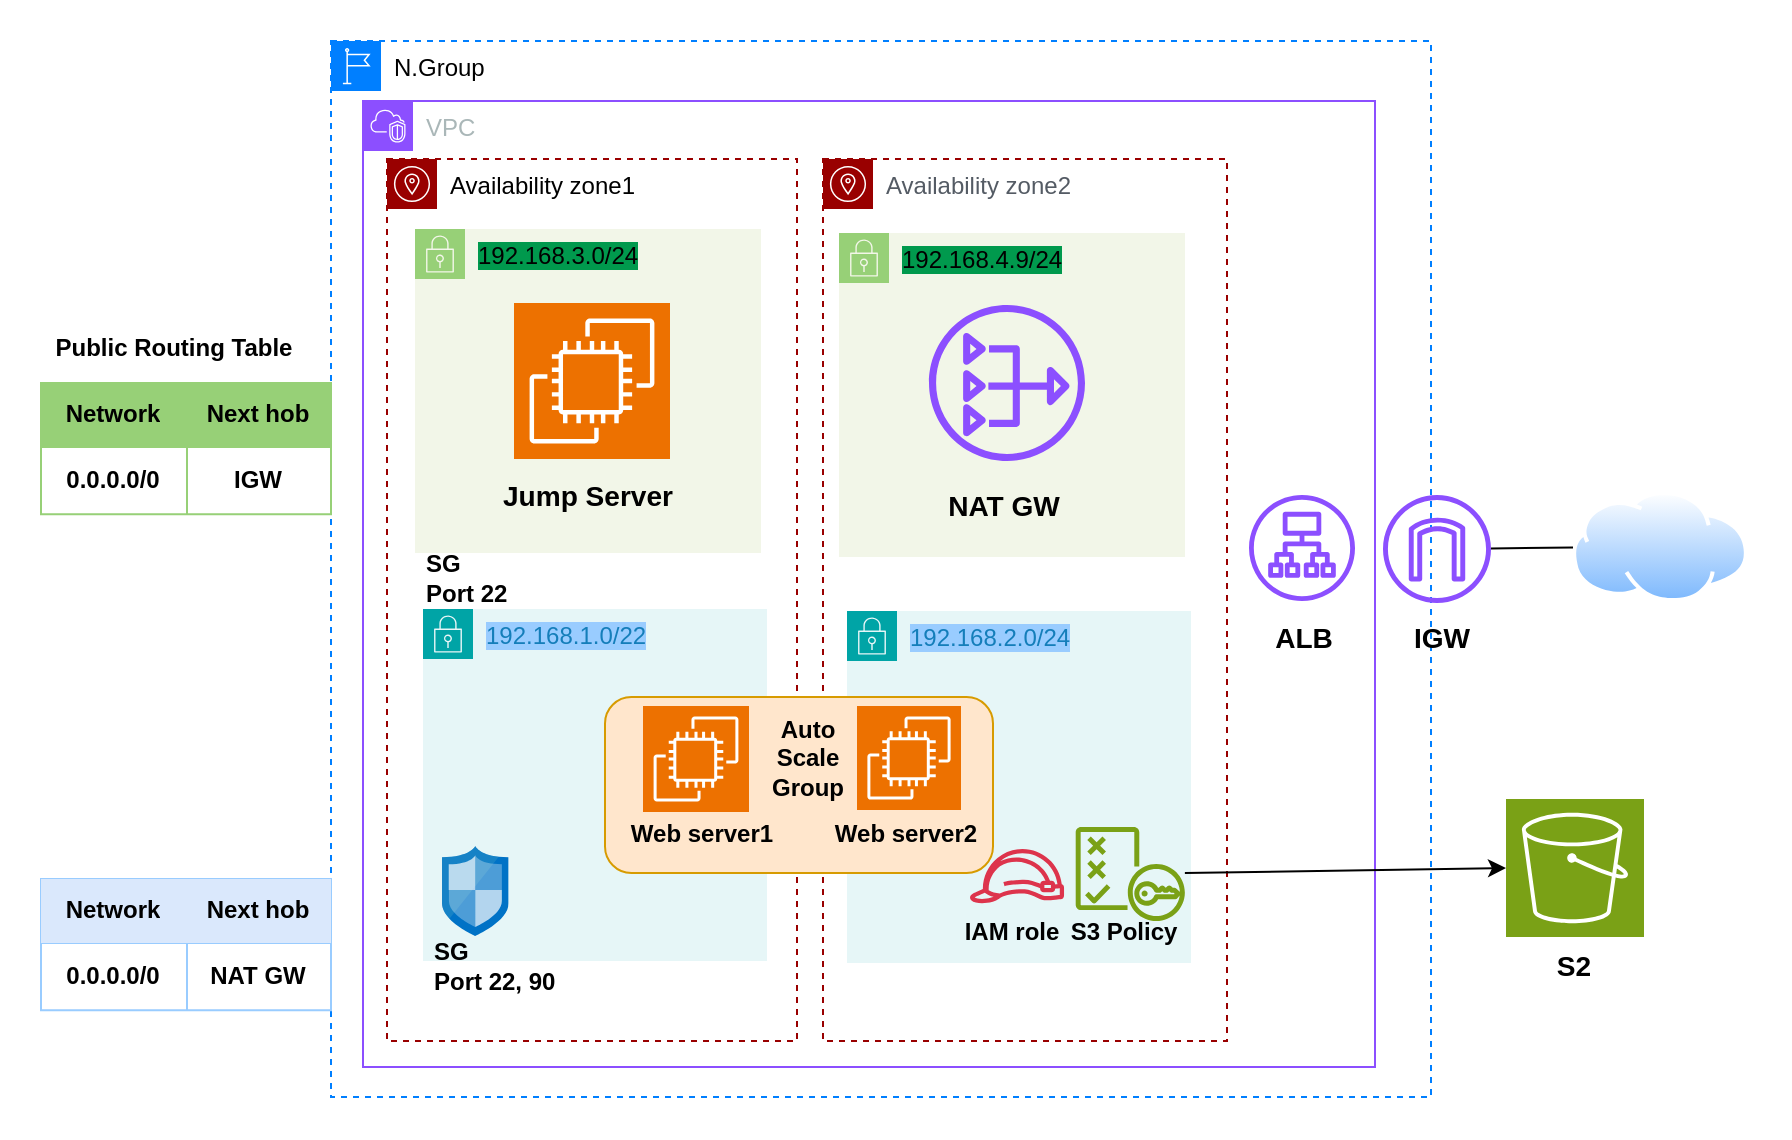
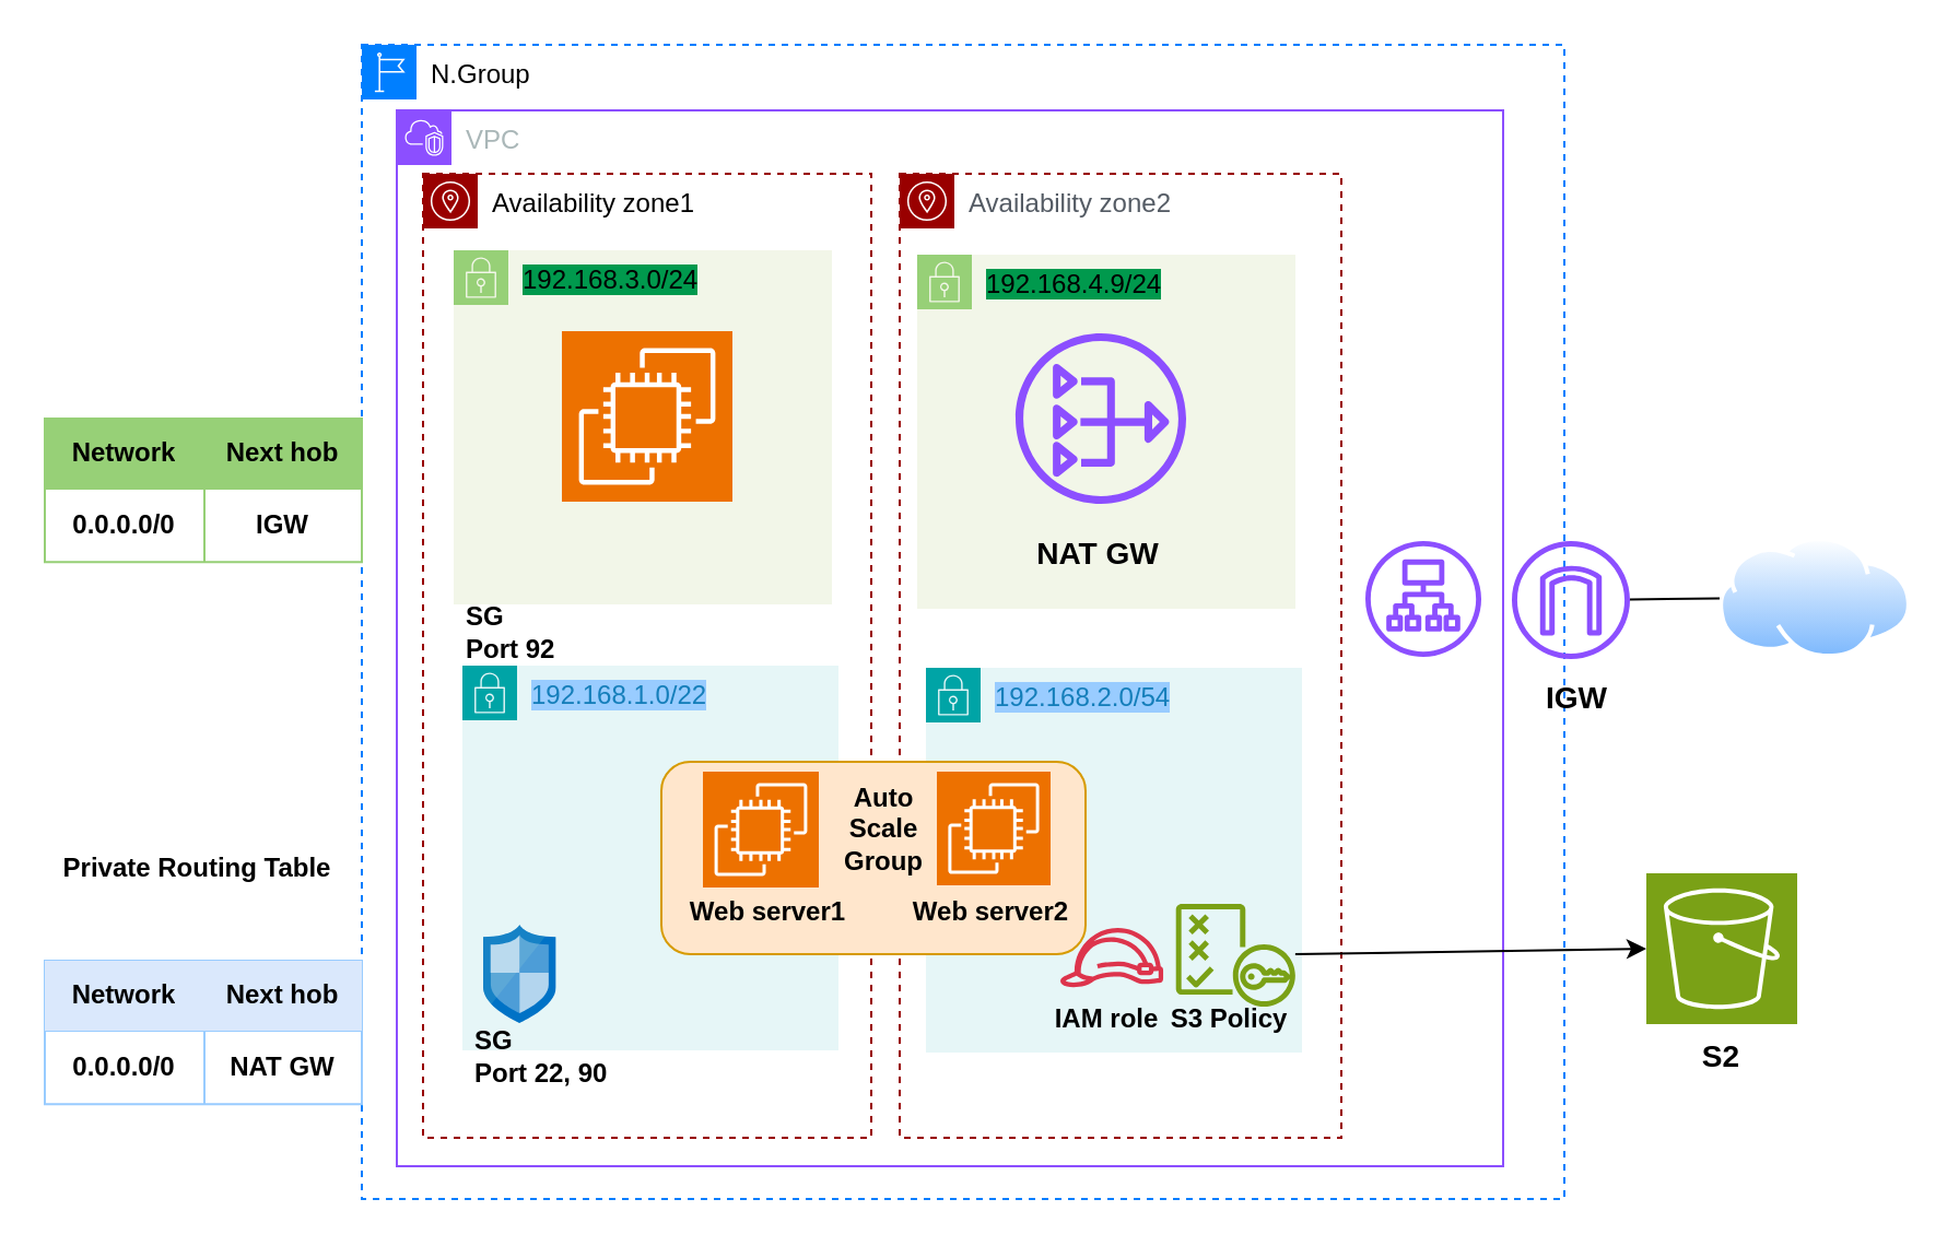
- <mxCell id="50" value="&lt;b&gt;Public Routing Table&lt;/b&gt;" style="text;html=1;align=center;verticalAlign=middle;whiteSpace=wrap;rounded=0;" parent="1" vertex="1"><mxGeometry x="24" y="159" width="126" height="30" as="geometry" /></mxCell>
- <mxCell id="16" value="&lt;h3&gt;&lt;b&gt;Jump Server&lt;/b&gt;&lt;/h3&gt;" style="text;html=1;align=center;verticalAlign=middle;whiteSpace=wrap;rounded=0;" parent="15" vertex="1"><mxGeometry x="40.5" y="119" width="92" height="30" as="geometry" /></mxCell>
- <mxCell id="35" value="&lt;b&gt;SG&amp;nbsp;&lt;br&gt;Port 22&lt;/b&gt;" style="text;html=1;align=left;verticalAlign=middle;whiteSpace=wrap;rounded=0;" parent="1" vertex="1"><mxGeometry x="211" y="274" width="65" height="30" as="geometry" /></mxCell>
+ <mxCell id="35" value="&lt;b&gt;SG&amp;nbsp;&lt;br&gt;Port 92&lt;/b&gt;" style="text;html=1;align=left;verticalAlign=middle;whiteSpace=wrap;rounded=0;" parent="1" vertex="1"><mxGeometry x="211" y="274" width="65" height="30" as="geometry" /></mxCell>
- <mxCell id="7" value="&lt;span style=&quot;background-color: rgb(153, 204, 255);&quot;&gt;192.168.2.0/24&lt;/span&gt;" style="points=[[0,0],[0.25,0],[0.5,0],[0.75,0],[1,0],[1,0.25],[1,0.5],[1,0.75],[1,1],[0.75,1],[0.5,1],[0.25,1],[0,1],[0,0.75],[0,0.5],[0,0.25]];outlineConnect=0;gradientColor=none;html=1;whiteSpace=wrap;fontSize=12;fontStyle=0;container=1;pointerEvents=0;collapsible=0;recursiveResize=0;shape=mxgraph.aws4.group;grIcon=mxgraph.aws4.group_security_group;grStroke=0;strokeColor=#00A4A6;fillColor=#E6F6F7;verticalAlign=top;align=left;spacingLeft=30;fontColor=#147EBA;dashed=0;strokeWidth=1;" parent="3" vertex="1"><mxGeometry x="242" y="255" width="172" height="176" as="geometry" /></mxCell>
+ <mxCell id="7" value="&lt;span style=&quot;background-color: rgb(153, 204, 255);&quot;&gt;192.168.2.0/54&lt;/span&gt;" style="points=[[0,0],[0.25,0],[0.5,0],[0.75,0],[1,0],[1,0.25],[1,0.5],[1,0.75],[1,1],[0.75,1],[0.5,1],[0.25,1],[0,1],[0,0.75],[0,0.5],[0,0.25]];outlineConnect=0;gradientColor=none;html=1;whiteSpace=wrap;fontSize=12;fontStyle=0;container=1;pointerEvents=0;collapsible=0;recursiveResize=0;shape=mxgraph.aws4.group;grIcon=mxgraph.aws4.group_security_group;grStroke=0;strokeColor=#00A4A6;fillColor=#E6F6F7;verticalAlign=top;align=left;spacingLeft=30;fontColor=#147EBA;dashed=0;strokeWidth=1;" parent="3" vertex="1"><mxGeometry x="242" y="255" width="172" height="176" as="geometry" /></mxCell>
- <mxCell id="31" value="&lt;h3&gt;&lt;b&gt;ALB&lt;/b&gt;&lt;/h3&gt;" style="text;html=1;align=center;verticalAlign=middle;whiteSpace=wrap;rounded=0;" parent="1" vertex="1"><mxGeometry x="622" y="304" width="60" height="30" as="geometry" /></mxCell>
+ <mxCell id="51" value="&lt;b&gt;Private Routing Table&lt;/b&gt;" style="text;html=1;align=center;verticalAlign=middle;whiteSpace=wrap;rounded=0;" parent="1" vertex="1"><mxGeometry x="26" y="382" width="127.5" height="30" as="geometry" /></mxCell>
